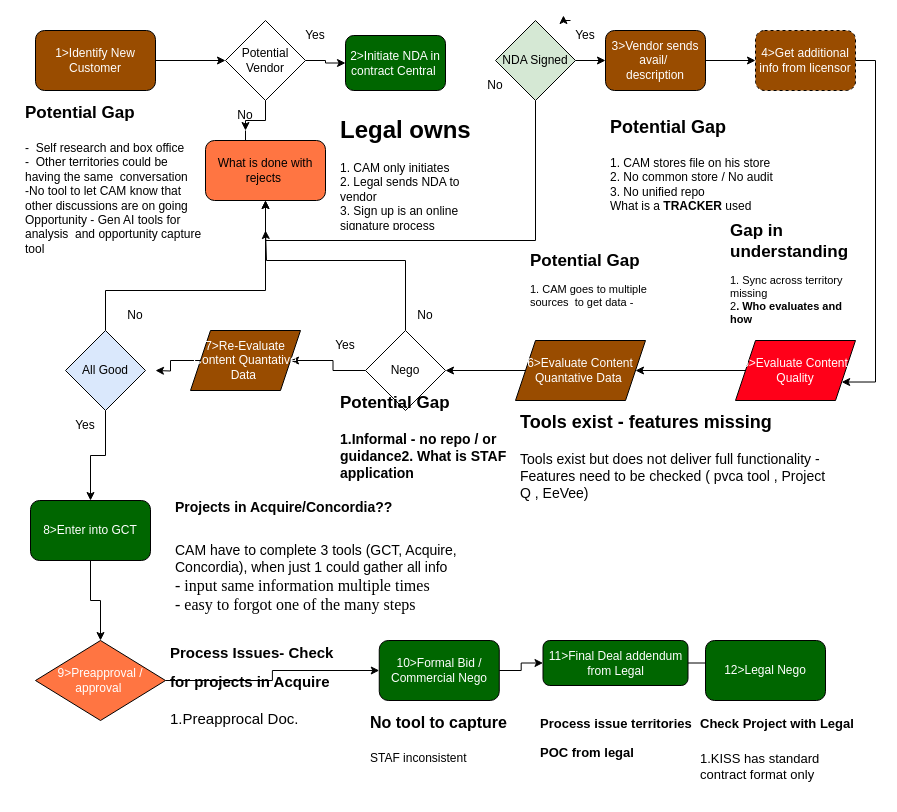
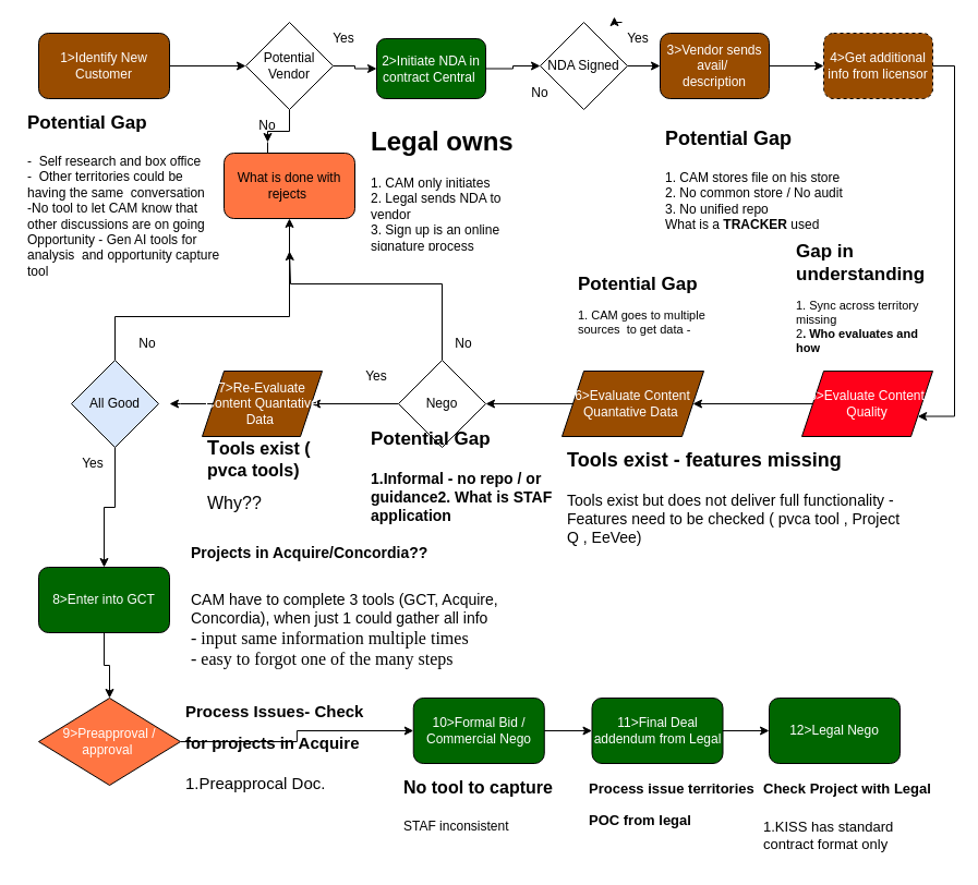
- <mxCell id="17" value="NDA Signed" style="rhombus;whiteSpace=wrap;html=1;fillColor=#d5e8d4;" parent="1" vertex="1"><mxGeometry x="495" y="20" width="80" height="80" as="geometry" /></mxCell>
+ <mxCell id="17" value="NDA Signed" style="rhombus;whiteSpace=wrap;html=1;" parent="1" vertex="1"><mxGeometry x="495" y="20" width="80" height="80" as="geometry" /></mxCell>
+ <mxCell id="12" style="edgeStyle=orthogonalEdgeStyle;rounded=0;orthogonalLoop=1;jettySize=auto;html=1;exitX=1;exitY=0.5;exitDx=0;exitDy=0;entryX=0;entryY=0.5;entryDx=0;entryDy=0;" parent="1" source="13" target="17" edge="1"><mxGeometry relative="1" as="geometry" /></mxCell>
- <mxCell id="15" style="edgeStyle=orthogonalEdgeStyle;rounded=0;orthogonalLoop=1;jettySize=auto;html=1;entryX=0.5;entryY=1;entryDx=0;entryDy=0;" parent="1" source="17" target="8" edge="1"><mxGeometry relative="1" as="geometry"><Array as="points"><mxPoint x="535" y="240" /><mxPoint x="265" y="240" /></Array></mxGeometry></mxCell>
- <mxCell id="38" value="7&amp;gt;Re-Evaluate Content Quantative Data&amp;nbsp;" style="shape=parallelogram;perimeter=parallelogramPerimeter;whiteSpace=wrap;html=1;fixedSize=1;fillColor=#994C00;fontColor=#FFFFFF;" parent="1" vertex="1"><mxGeometry x="190" y="330" width="110" height="60" as="geometry" /></mxCell>
+ <mxCell id="38" value="7&amp;gt;Re-Evaluate Content Quantative Data&amp;nbsp;" style="shape=parallelogram;perimeter=parallelogramPerimeter;whiteSpace=wrap;html=1;fixedSize=1;fillColor=#994C00;fontColor=#FFFFFF;" parent="1" vertex="1"><mxGeometry x="185" y="340" width="110" height="60" as="geometry" /></mxCell>
+ <mxCell id="39" value="&lt;h1 style=&quot;font-size: 16px;&quot;&gt;&lt;font style=&quot;font-size: 18px;&quot;&gt;T&lt;/font&gt;&lt;font style=&quot;font-size: 16px;&quot;&gt;&lt;font style=&quot;font-size: 16px;&quot;&gt;ools exist&amp;nbsp;&lt;/font&gt;( pvca tools)&lt;/font&gt;&lt;/h1&gt;&lt;div&gt;&lt;font style=&quot;font-size: 16px;&quot;&gt;Why??&lt;/font&gt;&lt;/div&gt;&lt;p style=&quot;font-size: 16px;&quot;&gt;&lt;br&gt;&lt;/p&gt;" style="text;html=1;strokeColor=none;fillColor=none;spacing=5;spacingTop=-20;whiteSpace=wrap;overflow=hidden;rounded=0;" parent="1" vertex="1"><mxGeometry x="185" y="400" width="120" height="80" as="geometry" /></mxCell>
- <mxCell id="45" value="8&amp;gt;Enter into GCT" style="rounded=1;whiteSpace=wrap;html=1;fillColor=#006600;fontColor=#FFFFFF;" parent="1" vertex="1"><mxGeometry x="30" y="500" width="120" height="60" as="geometry" /></mxCell>
+ <mxCell id="45" value="8&amp;gt;Enter into GCT" style="rounded=1;whiteSpace=wrap;html=1;fillColor=#006600;fontColor=#FFFFFF;" parent="1" vertex="1"><mxGeometry x="35" y="520" width="120" height="60" as="geometry" /></mxCell>
- <mxCell id="57" value="11&amp;gt;Final Deal addendum from Legal" style="rounded=1;whiteSpace=wrap;html=1;fillColor=#006600;fontColor=#FFFFFF;" parent="1" vertex="1"><mxGeometry x="542.5" y="640" width="145" height="45" as="geometry" /></mxCell>
+ <mxCell id="57" value="11&amp;gt;Final Deal addendum from Legal" style="rounded=1;whiteSpace=wrap;html=1;fillColor=#006600;fontColor=#FFFFFF;" parent="1" vertex="1"><mxGeometry x="542.5" y="640" width="120" height="60" as="geometry" /></mxCell>
